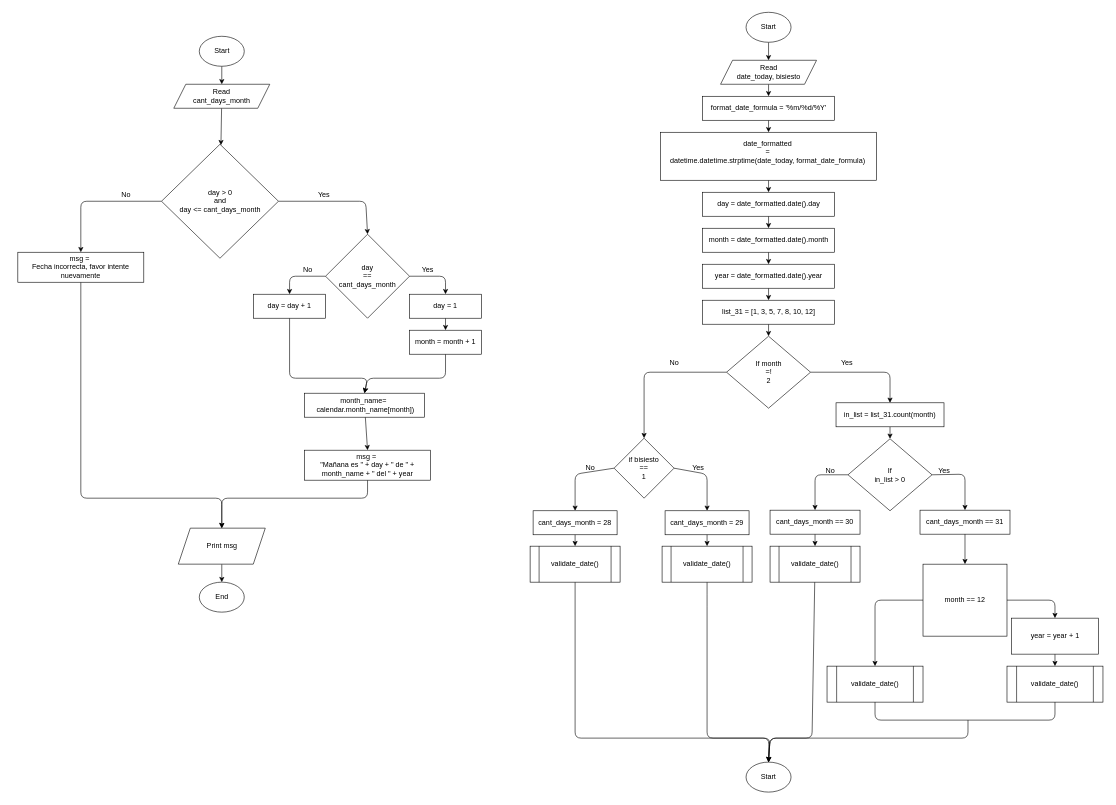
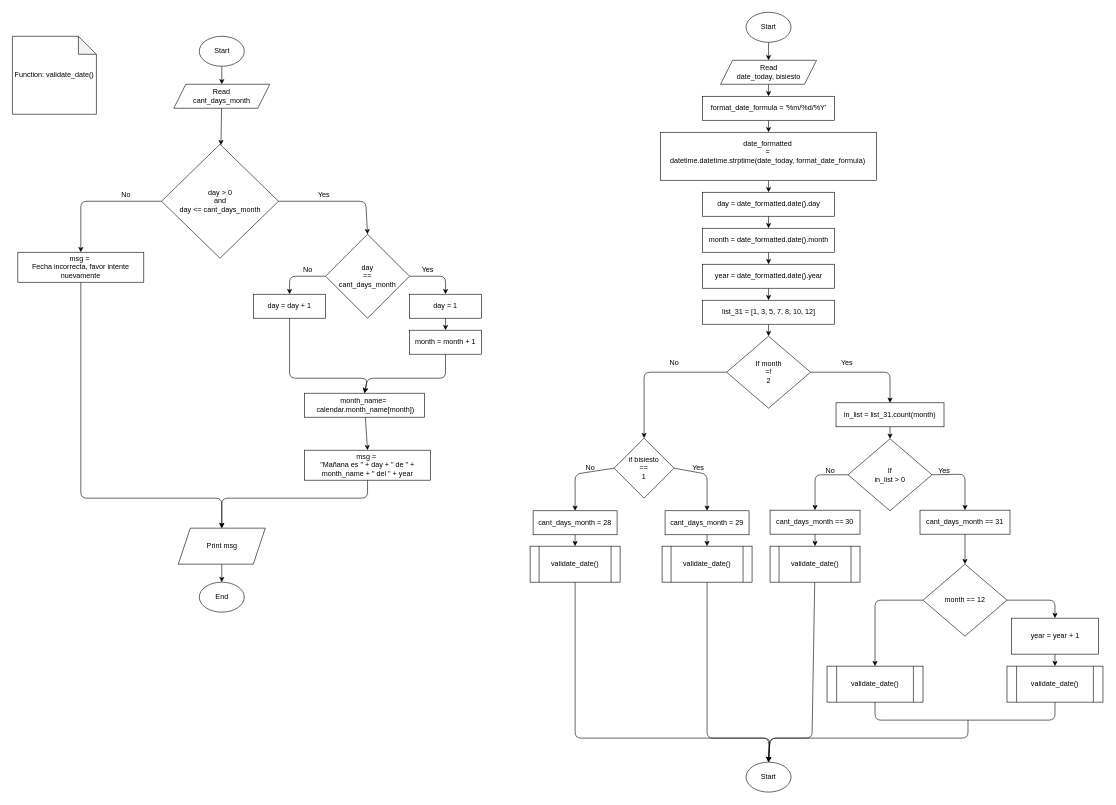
+ <mxCell id="69" value="Function: validate_date()" style="shape=note;whiteSpace=wrap;html=1;backgroundOutline=1;darkOpacity=0.05;" vertex="1" parent="1"><mxGeometry x="20" y="60" width="140" height="130" as="geometry" /></mxCell>
- <mxCell id="82" value="month == 12" style="whiteSpace=wrap;html=1;rounded=0;" vertex="1" parent="1"><mxGeometry x="1538" y="940" width="140" height="120" as="geometry" /></mxCell>
+ <mxCell id="82" value="month == 12" style="rhombus;whiteSpace=wrap;html=1;" vertex="1" parent="1"><mxGeometry x="1538" y="940" width="140" height="120" as="geometry" /></mxCell>
